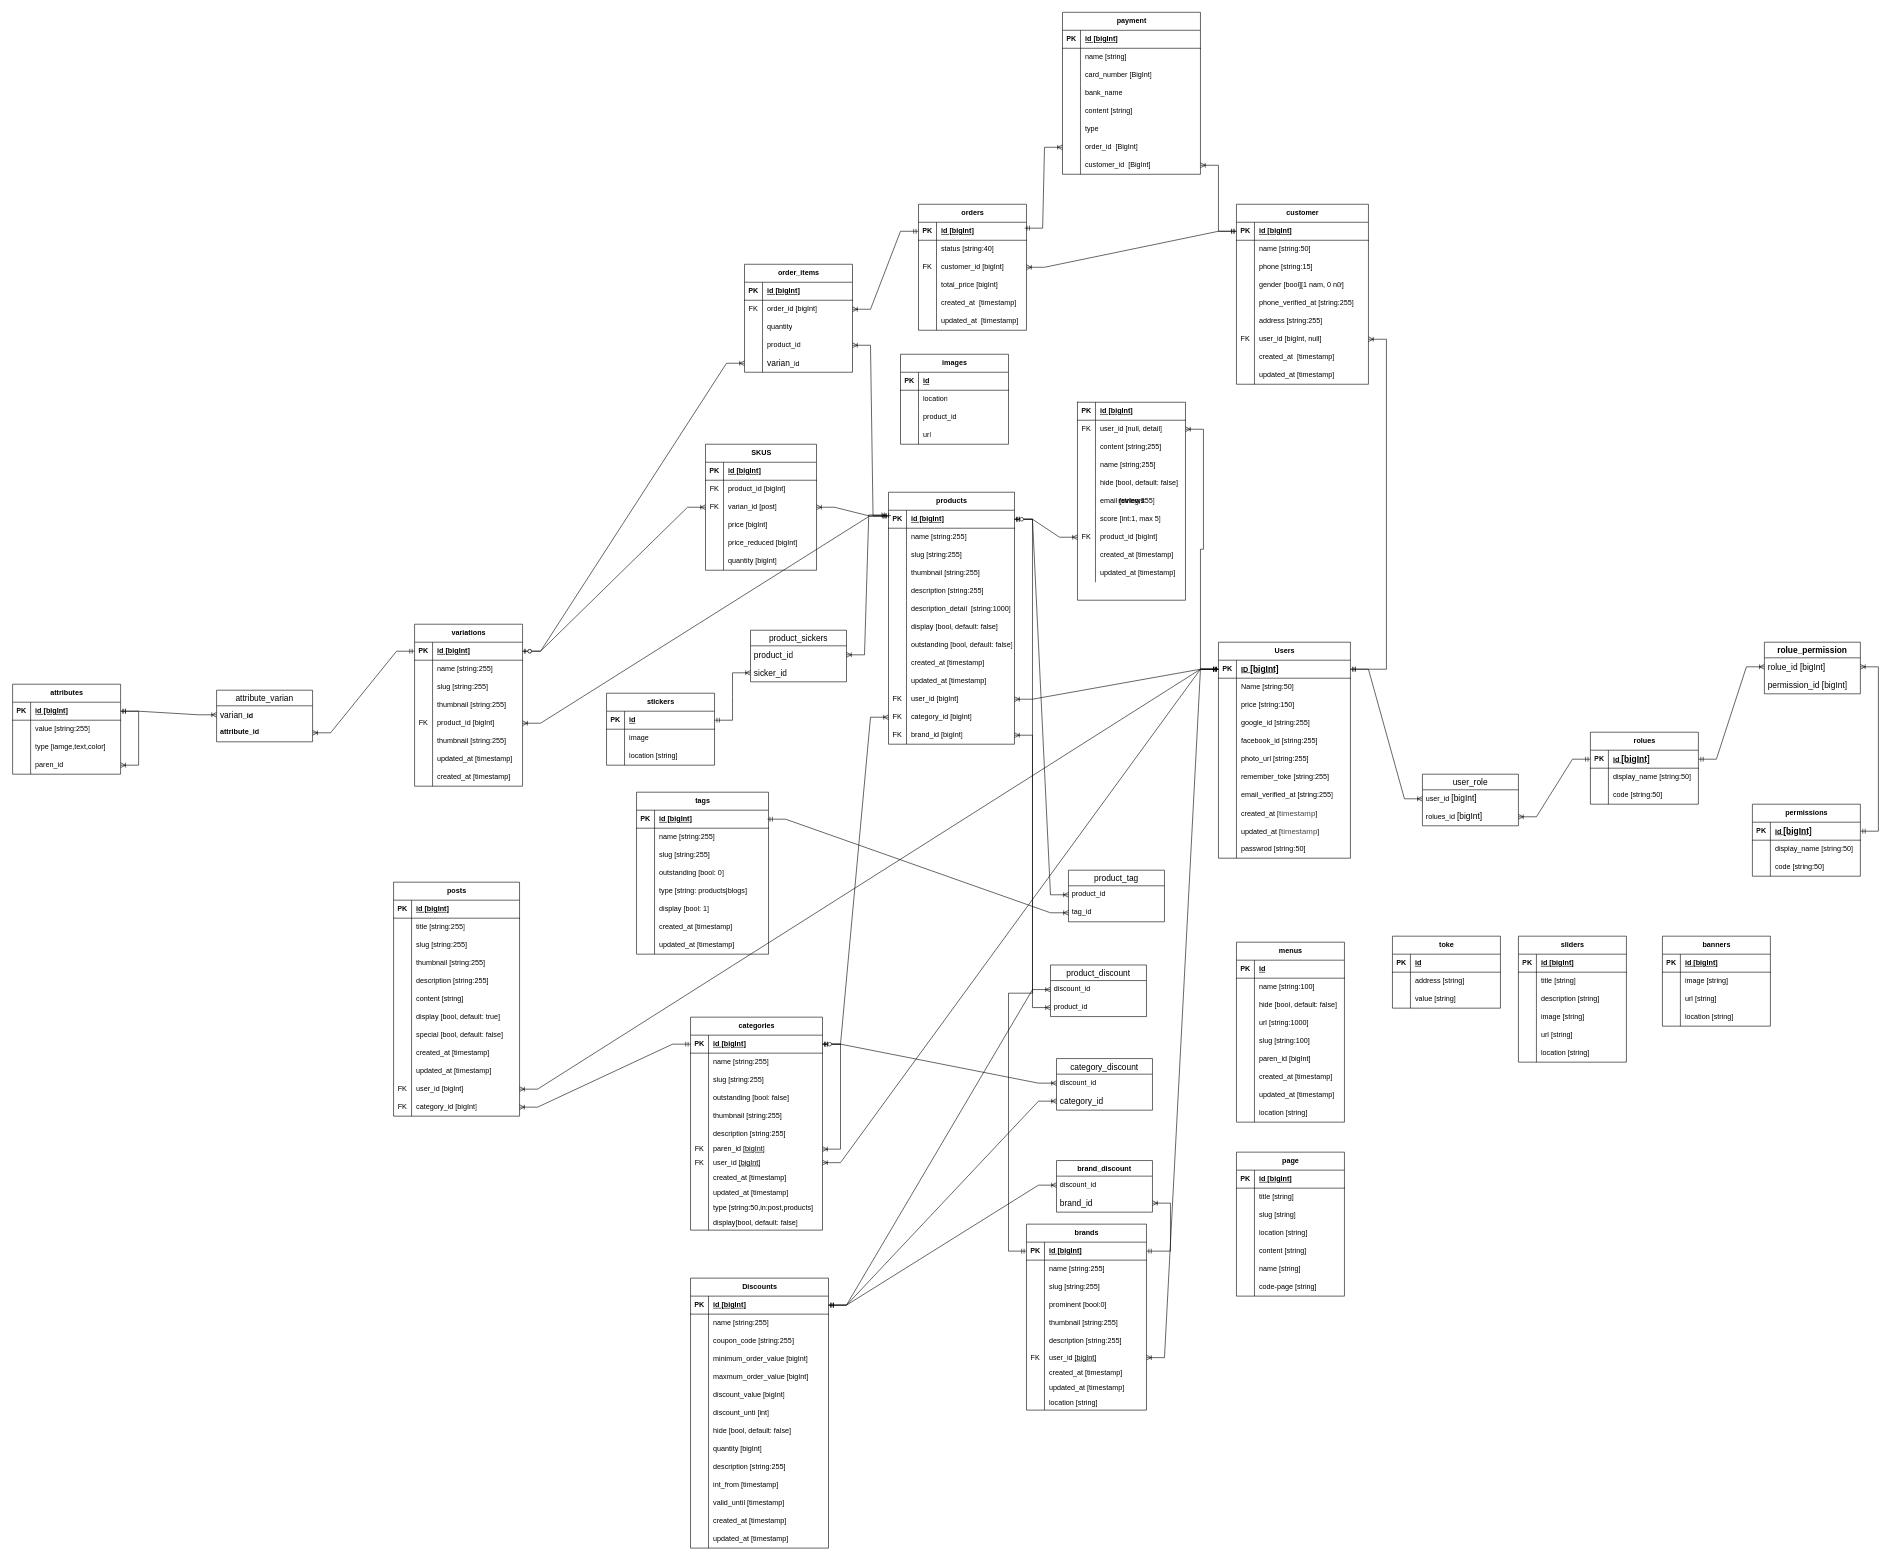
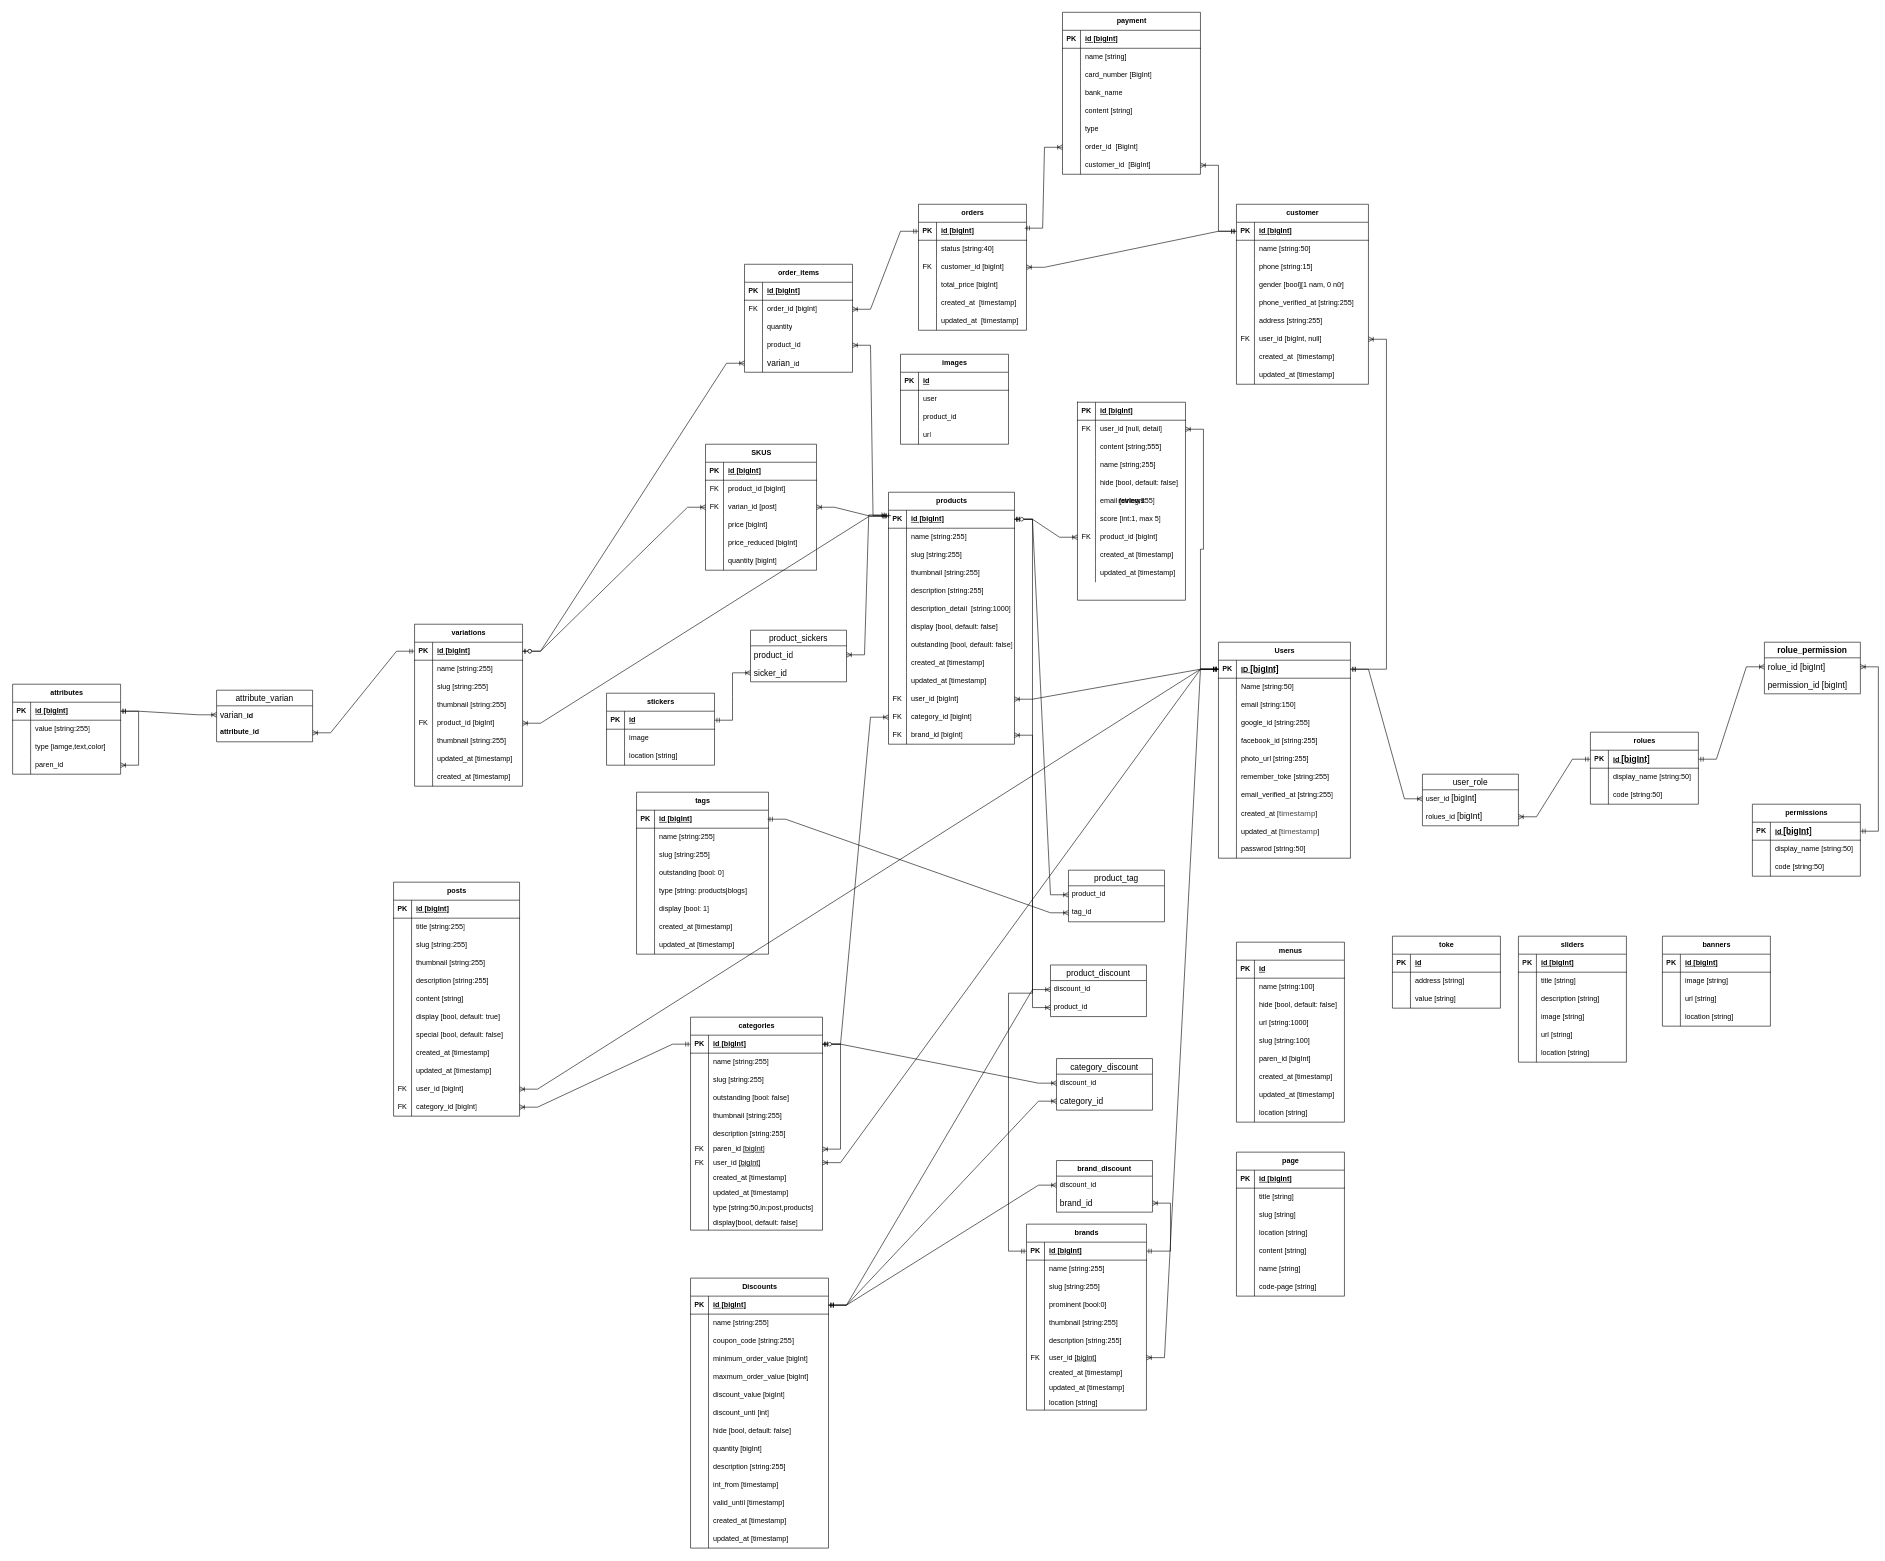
- <mxCell id="613" value="location" style="shape=partialRectangle;connectable=0;fillColor=none;top=0;left=0;bottom=0;right=0;align=left;spacingLeft=6;overflow=hidden;whiteSpace=wrap;html=1;" parent="611" vertex="1"><mxGeometry x="30" width="150" height="30" as="geometry"><mxRectangle width="150" height="30" as="alternateBounds" /></mxGeometry></mxCell>
+ <mxCell id="613" value="user" style="shape=partialRectangle;connectable=0;fillColor=none;top=0;left=0;bottom=0;right=0;align=left;spacingLeft=6;overflow=hidden;whiteSpace=wrap;html=1;" parent="611" vertex="1"><mxGeometry x="30" width="150" height="30" as="geometry"><mxRectangle width="150" height="30" as="alternateBounds" /></mxGeometry></mxCell>
- <mxCell id="235" value="content [string;255]" style="shape=partialRectangle;connectable=0;fillColor=none;top=0;left=0;bottom=0;right=0;align=left;spacingLeft=6;overflow=hidden;whiteSpace=wrap;html=1;" parent="233" vertex="1"><mxGeometry x="30" width="150" height="30" as="geometry"><mxRectangle width="150" height="30" as="alternateBounds" /></mxGeometry></mxCell>
+ <mxCell id="235" value="content [string;555]" style="shape=partialRectangle;connectable=0;fillColor=none;top=0;left=0;bottom=0;right=0;align=left;spacingLeft=6;overflow=hidden;whiteSpace=wrap;html=1;" parent="233" vertex="1"><mxGeometry x="30" width="150" height="30" as="geometry"><mxRectangle width="150" height="30" as="alternateBounds" /></mxGeometry></mxCell>
- <mxCell id="11" value="price [string:150]" style="shape=partialRectangle;connectable=0;fillColor=none;top=0;left=0;bottom=0;right=0;align=left;spacingLeft=6;overflow=hidden;whiteSpace=wrap;html=1;" parent="9" vertex="1"><mxGeometry x="30" width="190" height="30" as="geometry"><mxRectangle width="190" height="30" as="alternateBounds" /></mxGeometry></mxCell>
+ <mxCell id="11" value="email [string:150]" style="shape=partialRectangle;connectable=0;fillColor=none;top=0;left=0;bottom=0;right=0;align=left;spacingLeft=6;overflow=hidden;whiteSpace=wrap;html=1;" parent="9" vertex="1"><mxGeometry x="30" width="190" height="30" as="geometry"><mxRectangle width="190" height="30" as="alternateBounds" /></mxGeometry></mxCell>
